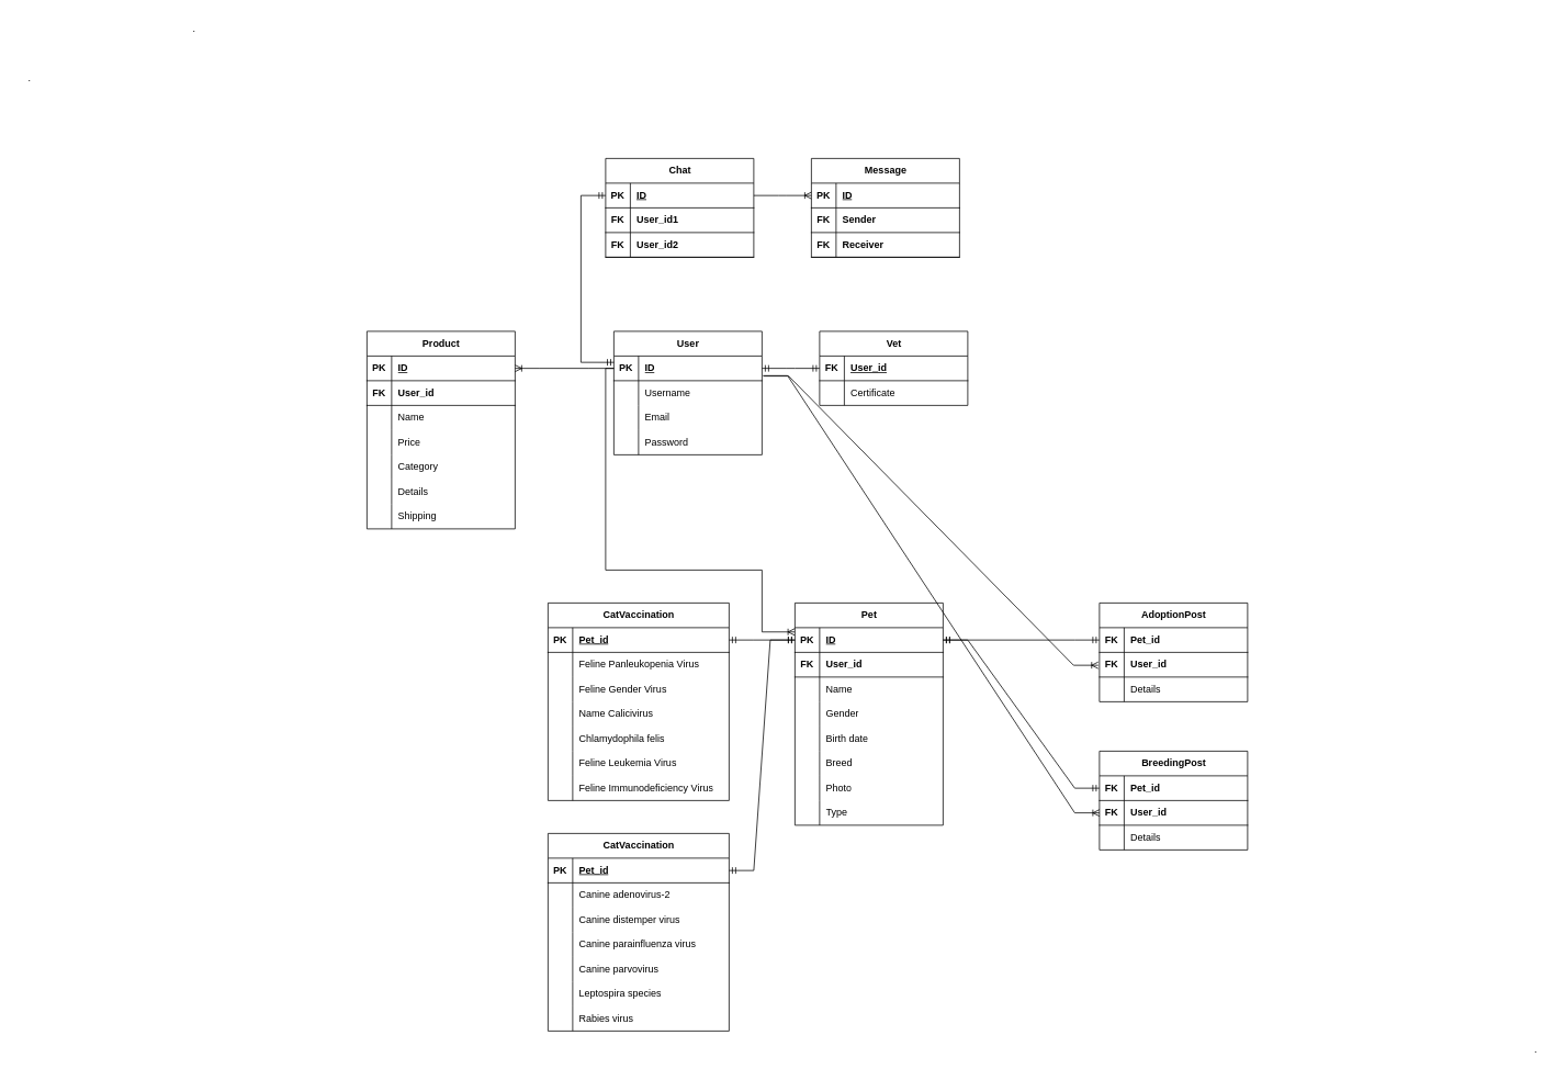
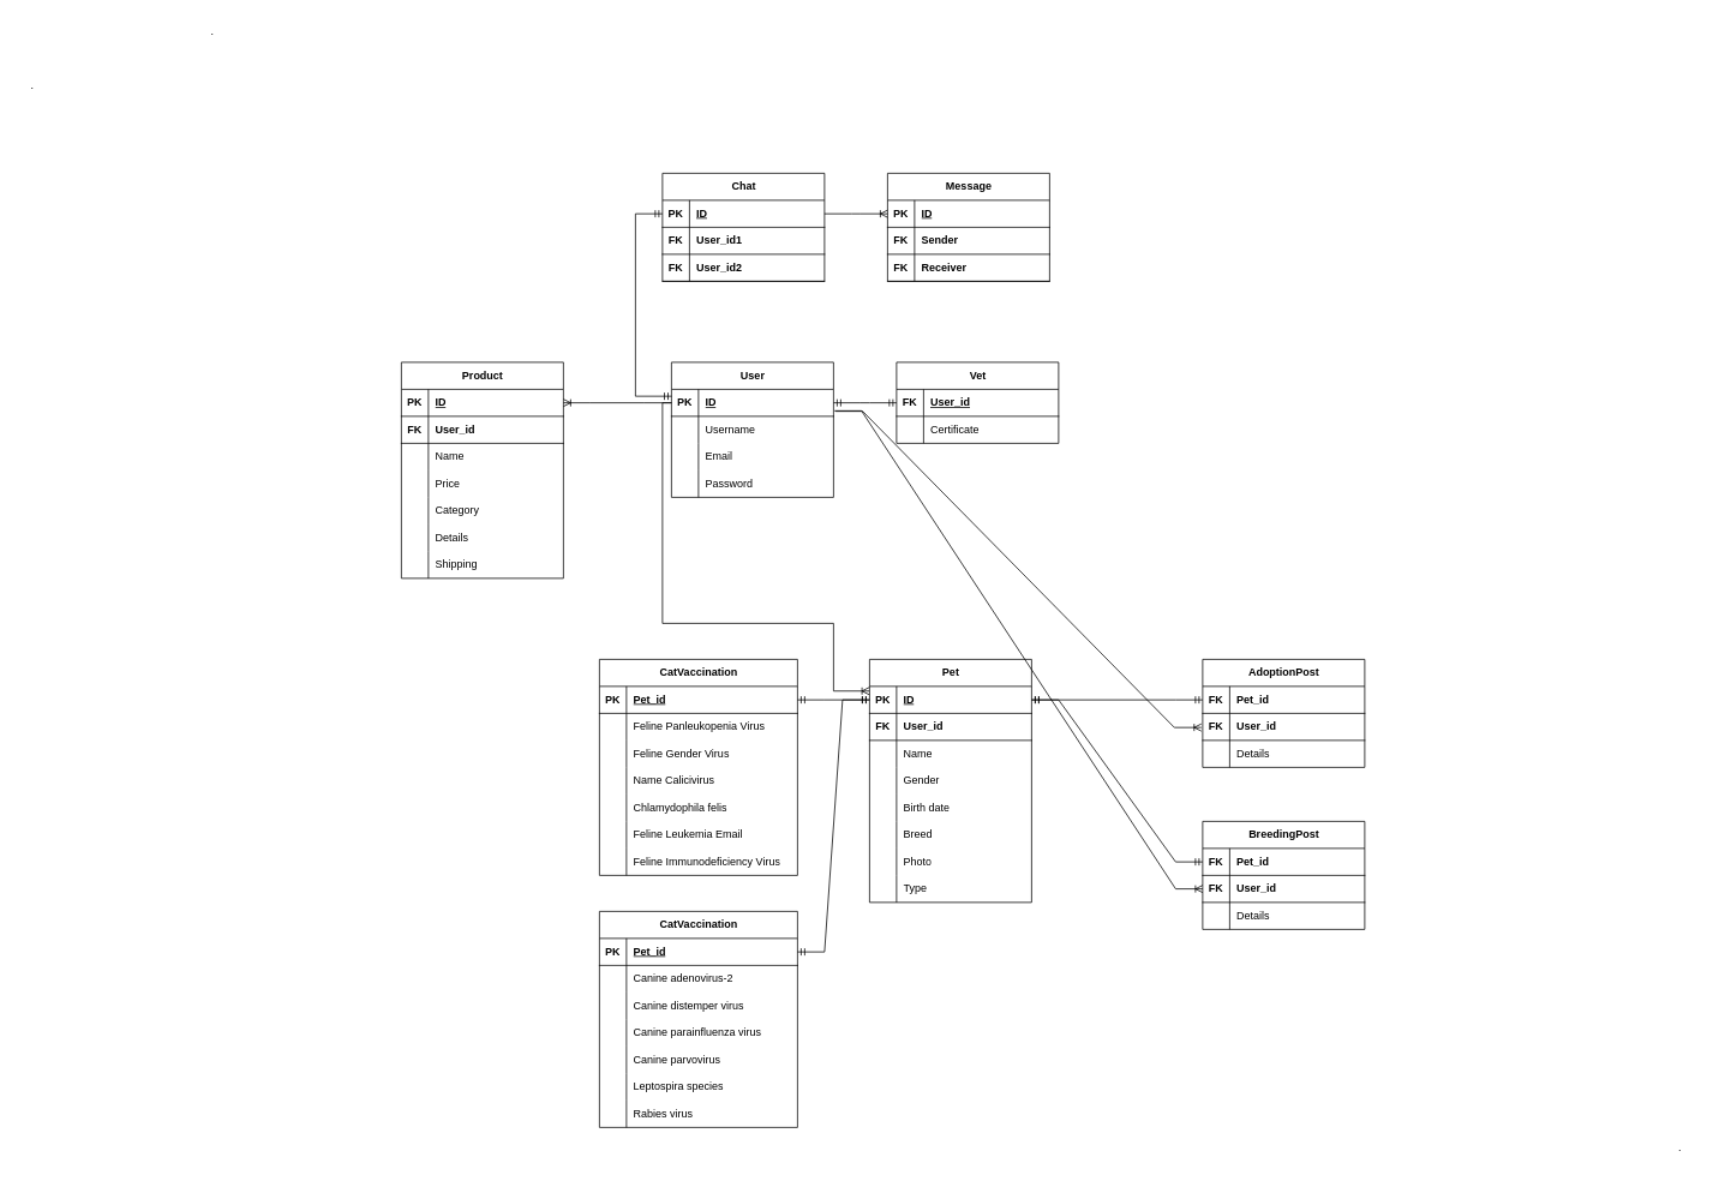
- <mxCell id="107" value="&lt;span&gt;&lt;/span&gt;&lt;span&gt;&lt;/span&gt;&lt;span style=&quot;white-space-collapse: preserve;&quot;&gt;Feline Leukemia Virus&lt;/span&gt;" style="shape=partialRectangle;connectable=0;fillColor=none;top=0;left=0;bottom=0;right=0;align=left;spacingLeft=6;overflow=hidden;whiteSpace=wrap;html=1;labelBackgroundColor=default;" vertex="1" parent="105"><mxGeometry x="30" width="190" height="30" as="geometry"><mxRectangle width="190" height="30" as="alternateBounds" /></mxGeometry></mxCell>
+ <mxCell id="107" value="&lt;span&gt;&lt;/span&gt;&lt;span&gt;&lt;/span&gt;&lt;span style=&quot;white-space-collapse: preserve;&quot;&gt;Feline Leukemia Email&lt;/span&gt;" style="shape=partialRectangle;connectable=0;fillColor=none;top=0;left=0;bottom=0;right=0;align=left;spacingLeft=6;overflow=hidden;whiteSpace=wrap;html=1;labelBackgroundColor=default;" vertex="1" parent="105"><mxGeometry x="30" width="190" height="30" as="geometry"><mxRectangle width="190" height="30" as="alternateBounds" /></mxGeometry></mxCell>
